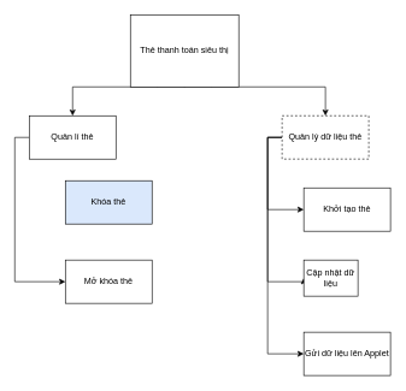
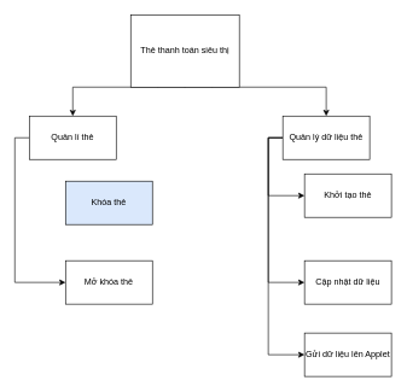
- <mxCell id="10" value="Quản lý dữ liệu thẻ" style="rounded=0;whiteSpace=wrap;html=1;dashed=1;" parent="1" vertex="1"><mxGeometry x="390" y="160" width="120" height="60" as="geometry" /></mxCell>
+ <mxCell id="10" value="Quản lý dữ liệu thẻ" style="rounded=0;whiteSpace=wrap;html=1;" parent="1" vertex="1"><mxGeometry x="390" y="160" width="120" height="60" as="geometry" /></mxCell>
- <mxCell id="13" value="Khởi tạo thẻ" style="rounded=0;whiteSpace=wrap;html=1;" parent="1" vertex="1"><mxGeometry x="420" y="260" width="120" height="60" as="geometry" /></mxCell>
+ <mxCell id="13" value="Khởi tạo thẻ" style="rounded=0;whiteSpace=wrap;html=1;" parent="1" vertex="1"><mxGeometry x="420" y="240" width="120" height="60" as="geometry" /></mxCell>
- <mxCell id="14" value="Cập nhật dữ liệu" style="rounded=0;whiteSpace=wrap;html=1;" parent="1" vertex="1"><mxGeometry x="420" y="360" width="75" height="50" as="geometry" /></mxCell>
+ <mxCell id="14" value="Cập nhật dữ liệu" style="rounded=0;whiteSpace=wrap;html=1;" parent="1" vertex="1"><mxGeometry x="420" y="360" width="120" height="60" as="geometry" /></mxCell>
